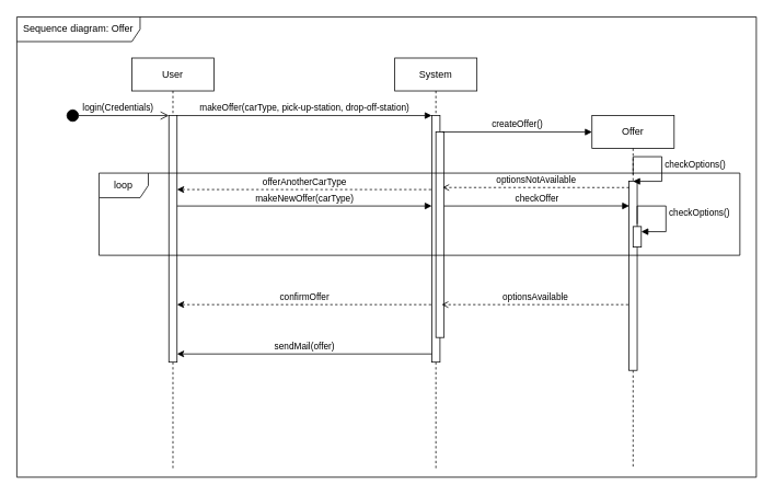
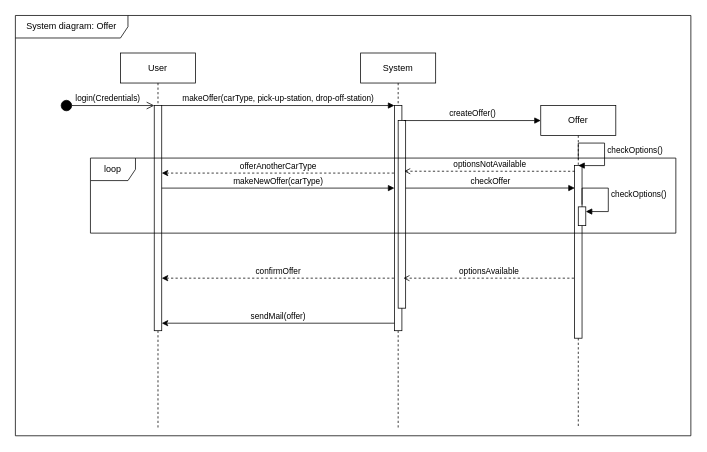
- <mxCell id="23" value="Sequence diagram: Offer" style="shape=umlFrame;whiteSpace=wrap;html=1;pointerEvents=0;width=150;height=30;" vertex="1" parent="1"><mxGeometry x="20" y="20" width="900" height="560" as="geometry" /></mxCell>
+ <mxCell id="23" value="System diagram: Offer" style="shape=umlFrame;whiteSpace=wrap;html=1;pointerEvents=0;width=150;height=30;" vertex="1" parent="1"><mxGeometry x="20" y="20" width="900" height="560" as="geometry" /></mxCell>
